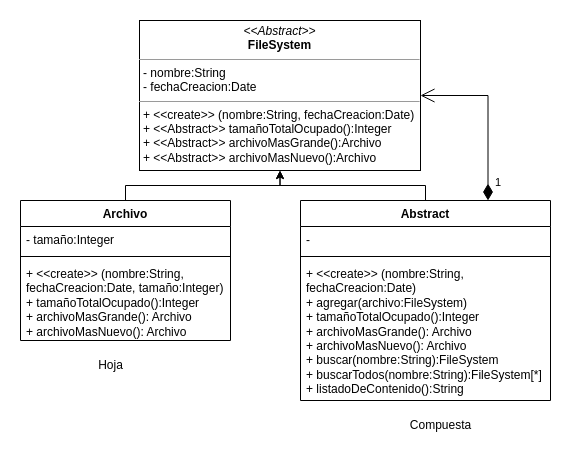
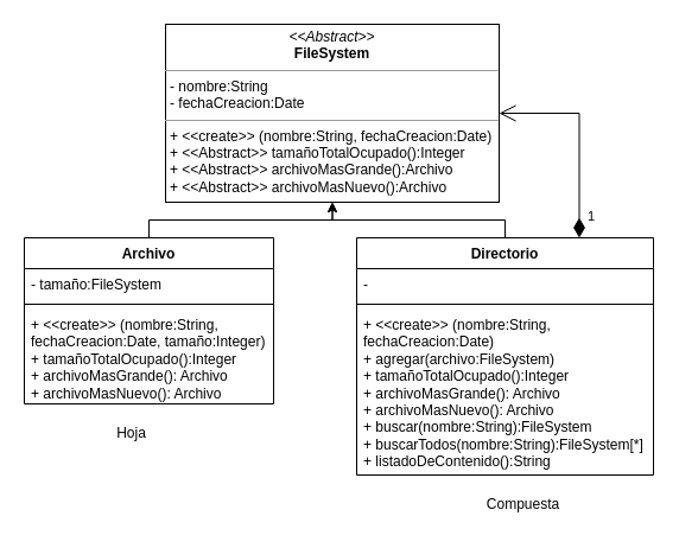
- <mxCell id="7" value="Abstract" style="swimlane;fontStyle=1;align=center;verticalAlign=top;childLayout=stackLayout;horizontal=1;startSize=26;horizontalStack=0;resizeParent=1;resizeParentMax=0;resizeLast=0;collapsible=1;marginBottom=0;whiteSpace=wrap;html=1;" vertex="1" parent="1"><mxGeometry x="300" y="200" width="250" height="200" as="geometry" /></mxCell>
+ <mxCell id="7" value="Directorio" style="swimlane;fontStyle=1;align=center;verticalAlign=top;childLayout=stackLayout;horizontal=1;startSize=26;horizontalStack=0;resizeParent=1;resizeParentMax=0;resizeLast=0;collapsible=1;marginBottom=0;whiteSpace=wrap;html=1;" vertex="1" parent="1"><mxGeometry x="300" y="200" width="250" height="200" as="geometry" /></mxCell>
- <mxCell id="4" value="- tamaño:Integer" style="text;strokeColor=none;fillColor=none;align=left;verticalAlign=top;spacingLeft=4;spacingRight=4;overflow=hidden;rotatable=0;points=[[0,0.5],[1,0.5]];portConstraint=eastwest;whiteSpace=wrap;html=1;" vertex="1" parent="3"><mxGeometry y="26" width="210" height="26" as="geometry" /></mxCell>
+ <mxCell id="4" value="- tamaño:FileSystem" style="text;strokeColor=none;fillColor=none;align=left;verticalAlign=top;spacingLeft=4;spacingRight=4;overflow=hidden;rotatable=0;points=[[0,0.5],[1,0.5]];portConstraint=eastwest;whiteSpace=wrap;html=1;" vertex="1" parent="3"><mxGeometry y="26" width="210" height="26" as="geometry" /></mxCell>
